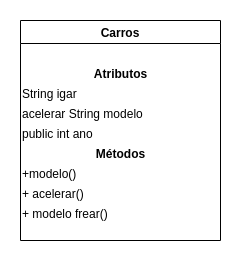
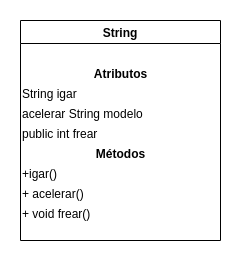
- <mxCell id="2" value="Carros" style="swimlane;fontStyle=1;childLayout=stackLayout;" vertex="1" parent="1"><mxGeometry x="20" y="20" width="200" height="220" as="geometry" /></mxCell>
+ <mxCell id="2" value="String" style="swimlane;fontStyle=1;childLayout=stackLayout;" vertex="1" parent="1"><mxGeometry x="20" y="20" width="200" height="220" as="geometry" /></mxCell>
- <mxCell id="6" value="public int ano" style="text;html=1" vertex="1" parent="2" connectable="0"><mxGeometry y="100" width="200" height="20" as="geometry" /></mxCell>
+ <mxCell id="6" value="public int frear" style="text;html=1" vertex="1" parent="2" connectable="0"><mxGeometry y="100" width="200" height="20" as="geometry" /></mxCell>
- <mxCell id="8" value="+modelo()" style="text;html=1" vertex="1" parent="2" connectable="0"><mxGeometry y="140" width="200" height="20" as="geometry" /></mxCell>
+ <mxCell id="8" value="+igar()" style="text;html=1" vertex="1" parent="2" connectable="0"><mxGeometry y="140" width="200" height="20" as="geometry" /></mxCell>
- <mxCell id="10" value="+ modelo frear()" style="text;html=1" vertex="1" parent="2" connectable="0"><mxGeometry y="180" width="200" height="20" as="geometry" /></mxCell>
+ <mxCell id="10" value="+ void frear()" style="text;html=1" vertex="1" parent="2" connectable="0"><mxGeometry y="180" width="200" height="20" as="geometry" /></mxCell>
